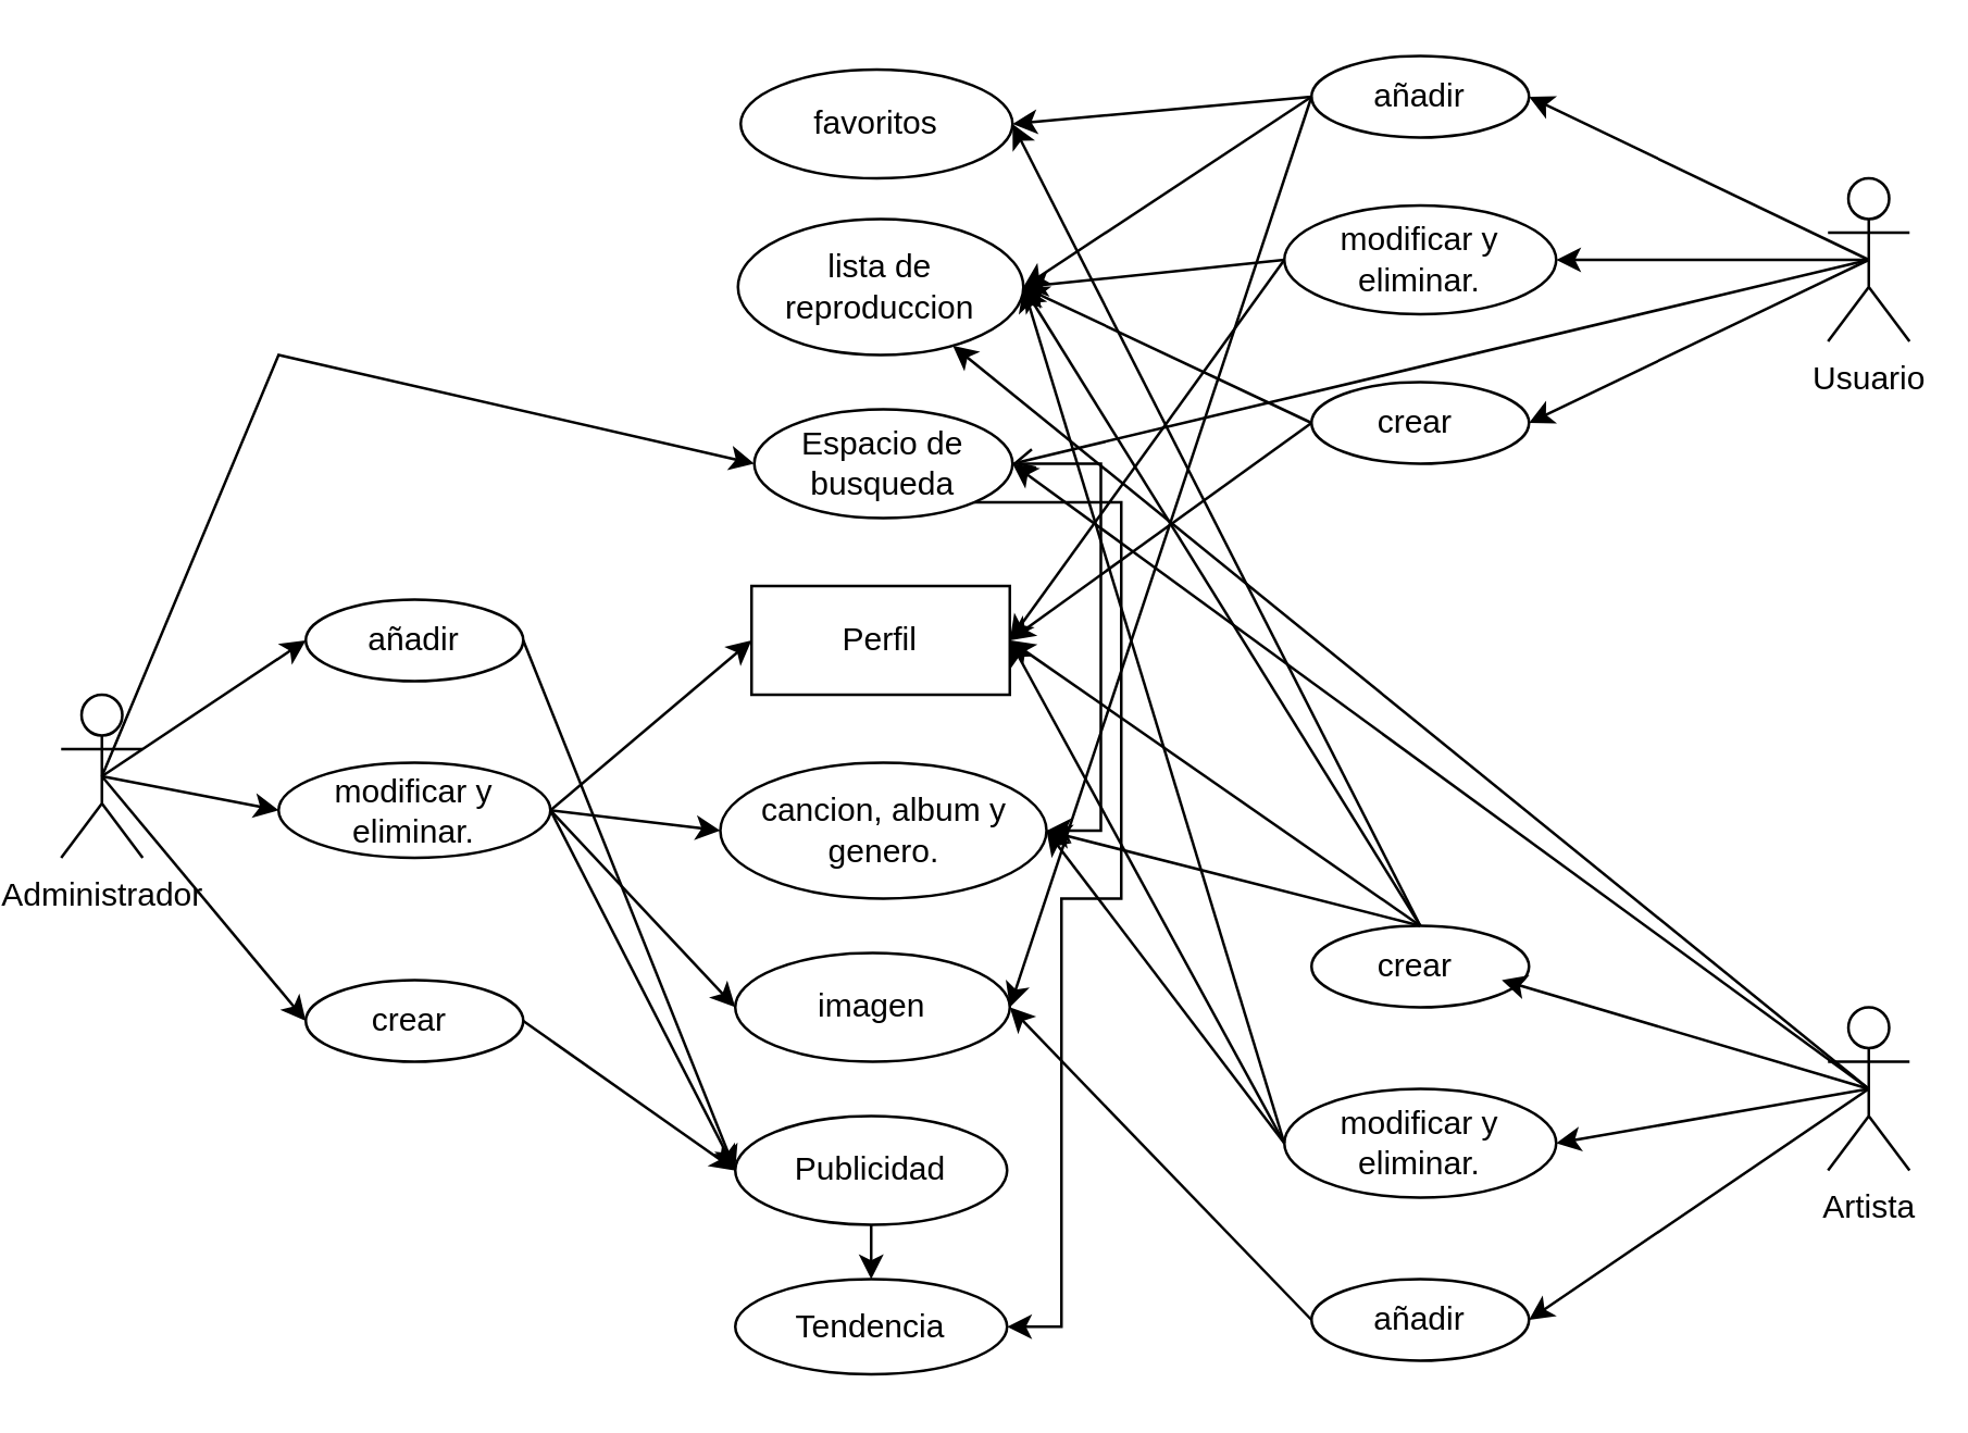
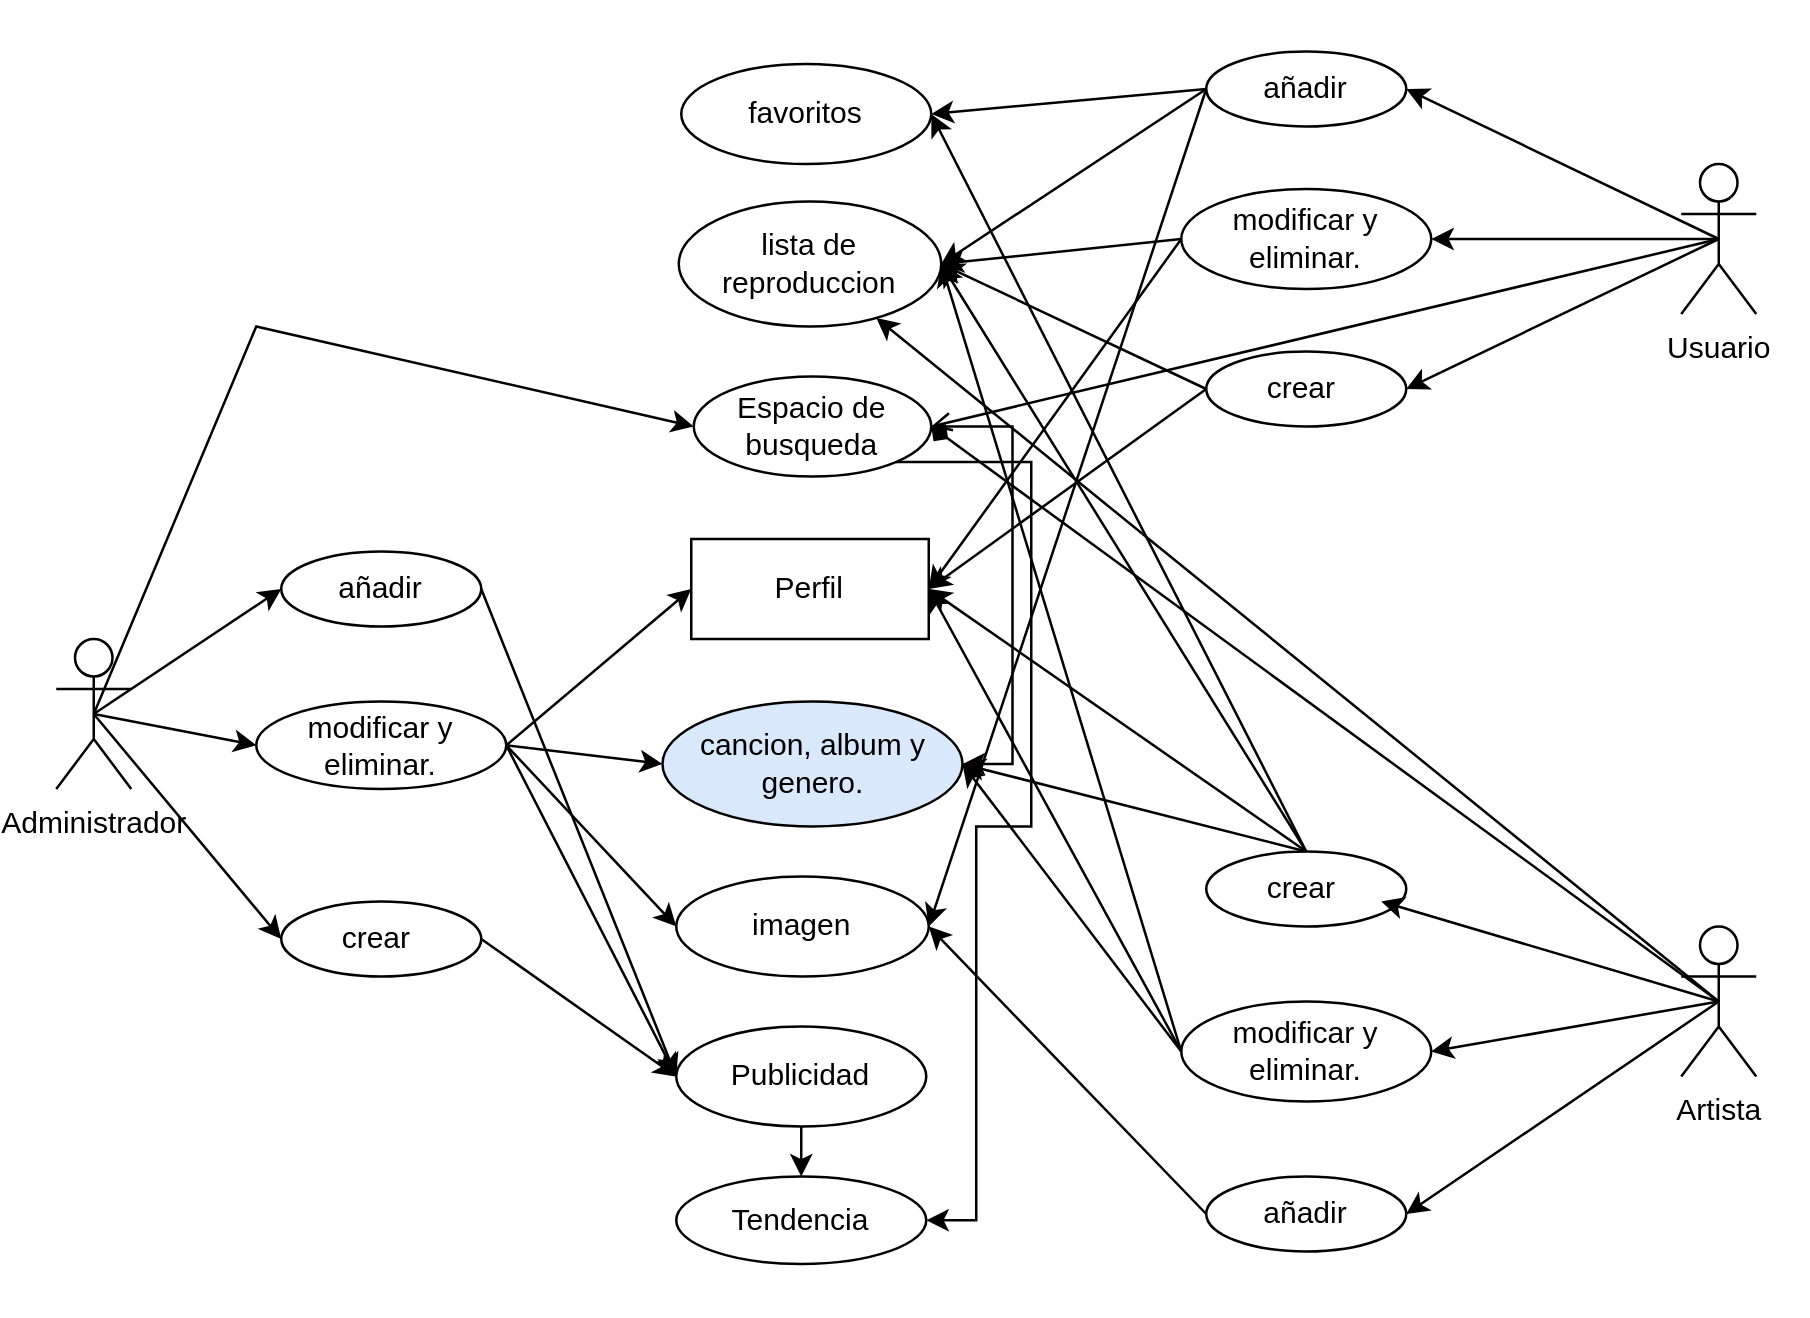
- <mxCell id="47" value="" style="endArrow=classic;html=1;rounded=0;exitX=0.5;exitY=0.5;exitDx=0;exitDy=0;exitPerimeter=0;entryX=1;entryY=0.5;entryDx=0;entryDy=0;" edge="1" parent="1" source="4" target="13"><mxGeometry width="50" height="50" relative="1" as="geometry"><mxPoint x="350" y="340" as="sourcePoint" /><mxPoint x="400" y="290" as="targetPoint" /></mxGeometry></mxCell>
+ <mxCell id="47" value="" style="endArrow=diamond;html=1;rounded=0;exitX=0.5;exitY=0.5;exitDx=0;exitDy=0;exitPerimeter=0;entryX=1;entryY=0.5;entryDx=0;entryDy=0;" edge="1" parent="1" source="4" target="13"><mxGeometry width="50" height="50" relative="1" as="geometry"><mxPoint x="350" y="340" as="sourcePoint" /><mxPoint x="400" y="290" as="targetPoint" /></mxGeometry></mxCell>
- <mxCell id="10" value="cancion, album y genero." style="ellipse;whiteSpace=wrap;html=1;" vertex="1" parent="1"><mxGeometry x="262.5" y="280" width="120" height="50" as="geometry" /></mxCell>
+ <mxCell id="10" value="cancion, album y genero." style="ellipse;whiteSpace=wrap;html=1;fillColor=#dae8fc;" vertex="1" parent="1"><mxGeometry x="262.5" y="280" width="120" height="50" as="geometry" /></mxCell>
